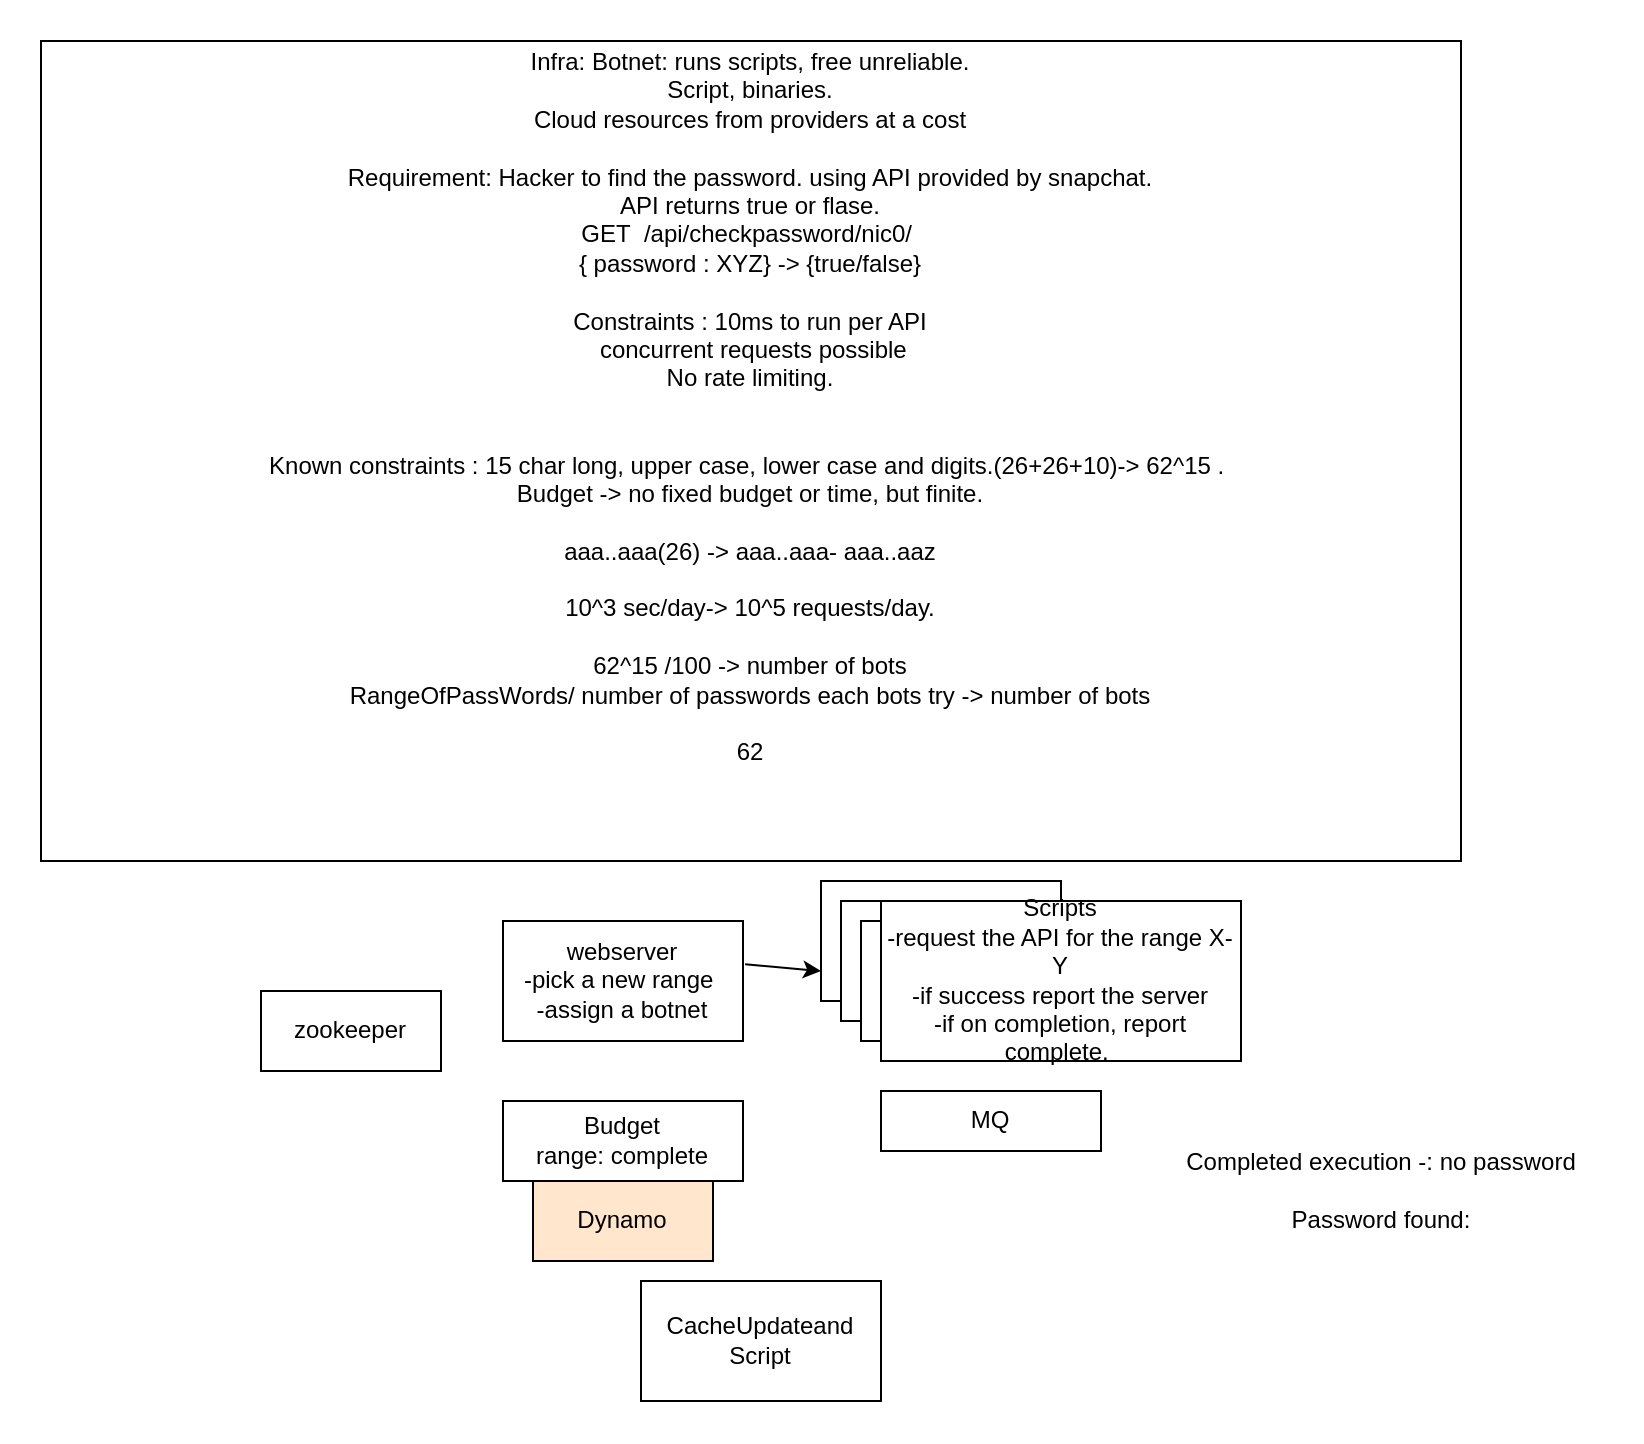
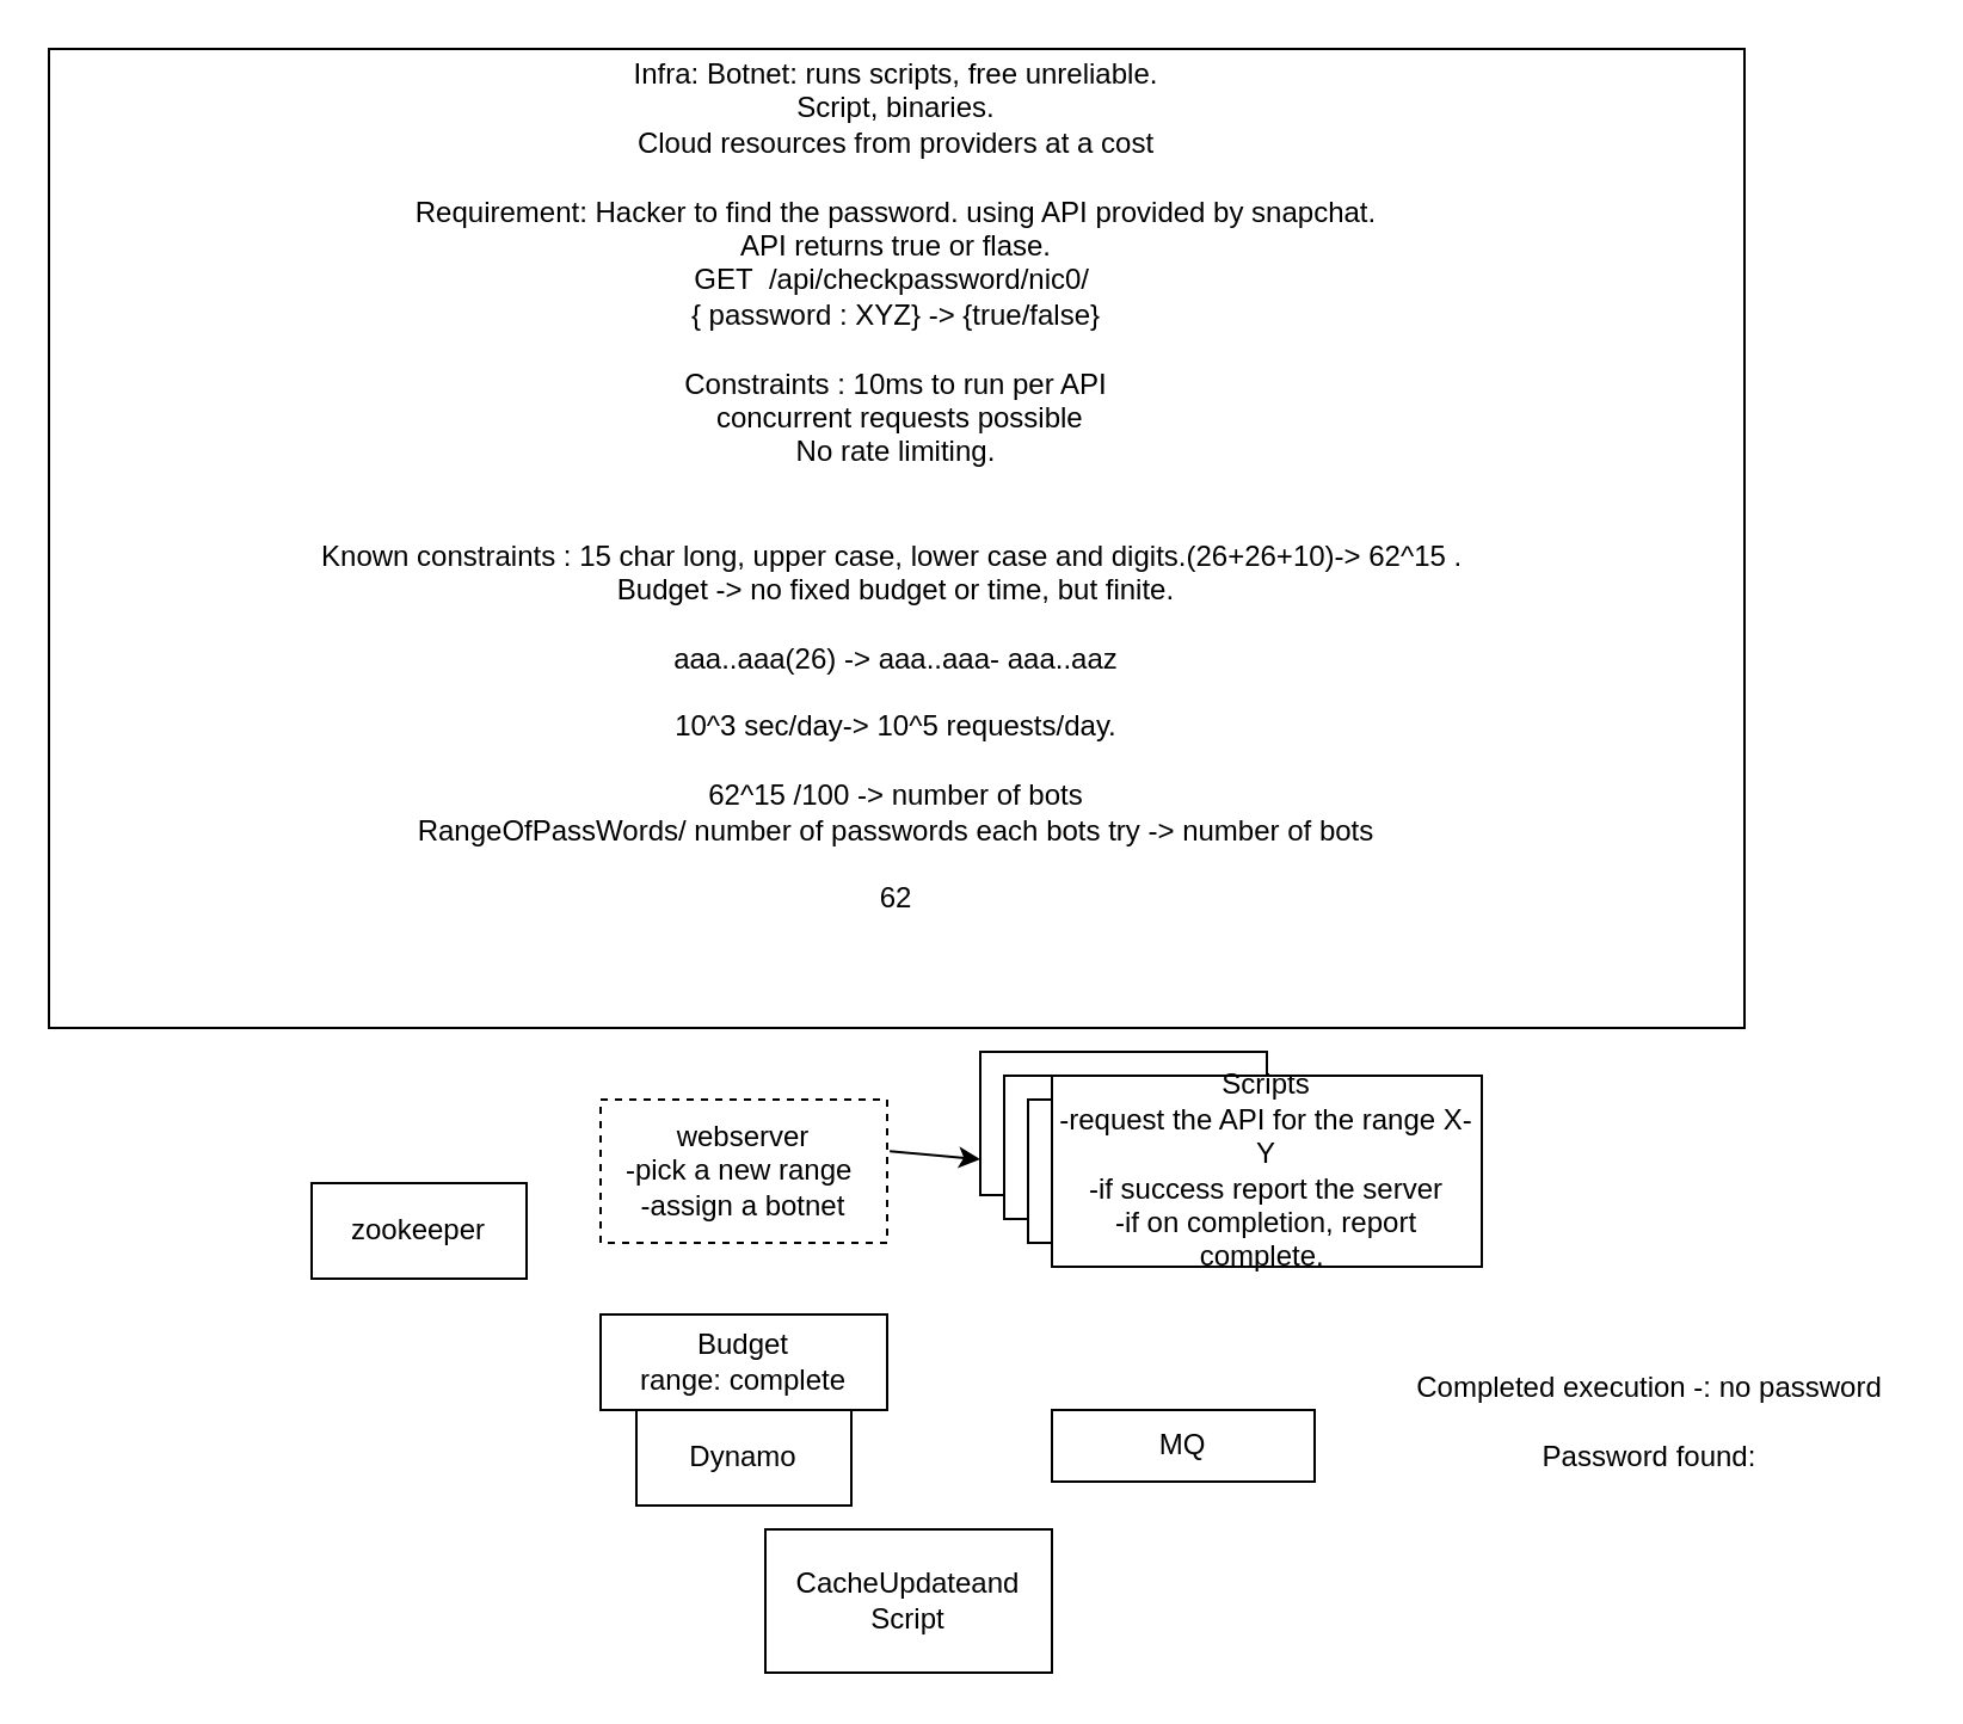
- <mxCell id="3" value="webserver&lt;div&gt;-pick a new range&amp;nbsp;&lt;/div&gt;&lt;div&gt;-assign a botnet&lt;/div&gt;" style="rounded=0;whiteSpace=wrap;html=1;" parent="1" vertex="1"><mxGeometry x="251" y="460" width="120" height="60" as="geometry" /></mxCell>
+ <mxCell id="3" value="webserver&lt;div&gt;-pick a new range&amp;nbsp;&lt;/div&gt;&lt;div&gt;-assign a botnet&lt;/div&gt;" style="rounded=0;whiteSpace=wrap;html=1;dashed=1;" parent="1" vertex="1"><mxGeometry x="251" y="460" width="120" height="60" as="geometry" /></mxCell>
- <mxCell id="10" value="MQ" style="rounded=0;whiteSpace=wrap;html=1;" parent="1" vertex="1"><mxGeometry x="440" y="545" width="110" height="30" as="geometry" /></mxCell>
+ <mxCell id="10" value="MQ" style="rounded=0;whiteSpace=wrap;html=1;" parent="1" vertex="1"><mxGeometry x="440" y="590" width="110" height="30" as="geometry" /></mxCell>
- <mxCell id="14" value="Dynamo" style="rounded=0;whiteSpace=wrap;html=1;fillColor=#ffe6cc;" parent="1" vertex="1"><mxGeometry x="266" y="590" width="90" height="40" as="geometry" /></mxCell>
+ <mxCell id="14" value="Dynamo" style="rounded=0;whiteSpace=wrap;html=1;" parent="1" vertex="1"><mxGeometry x="266" y="590" width="90" height="40" as="geometry" /></mxCell>
